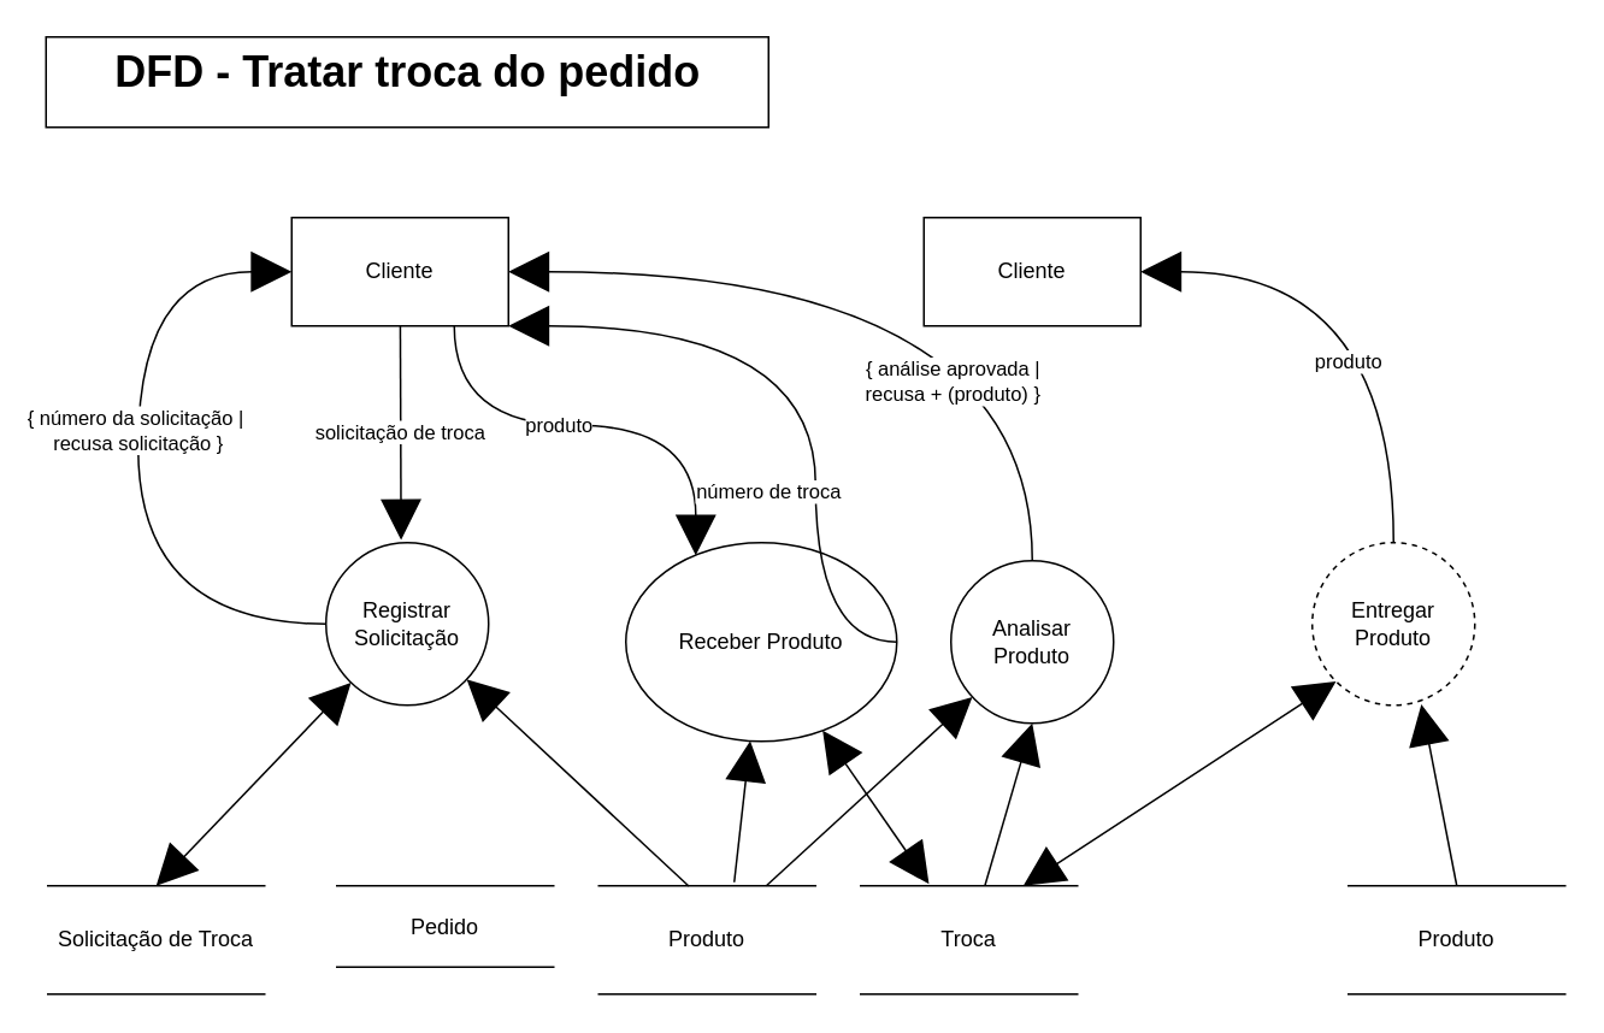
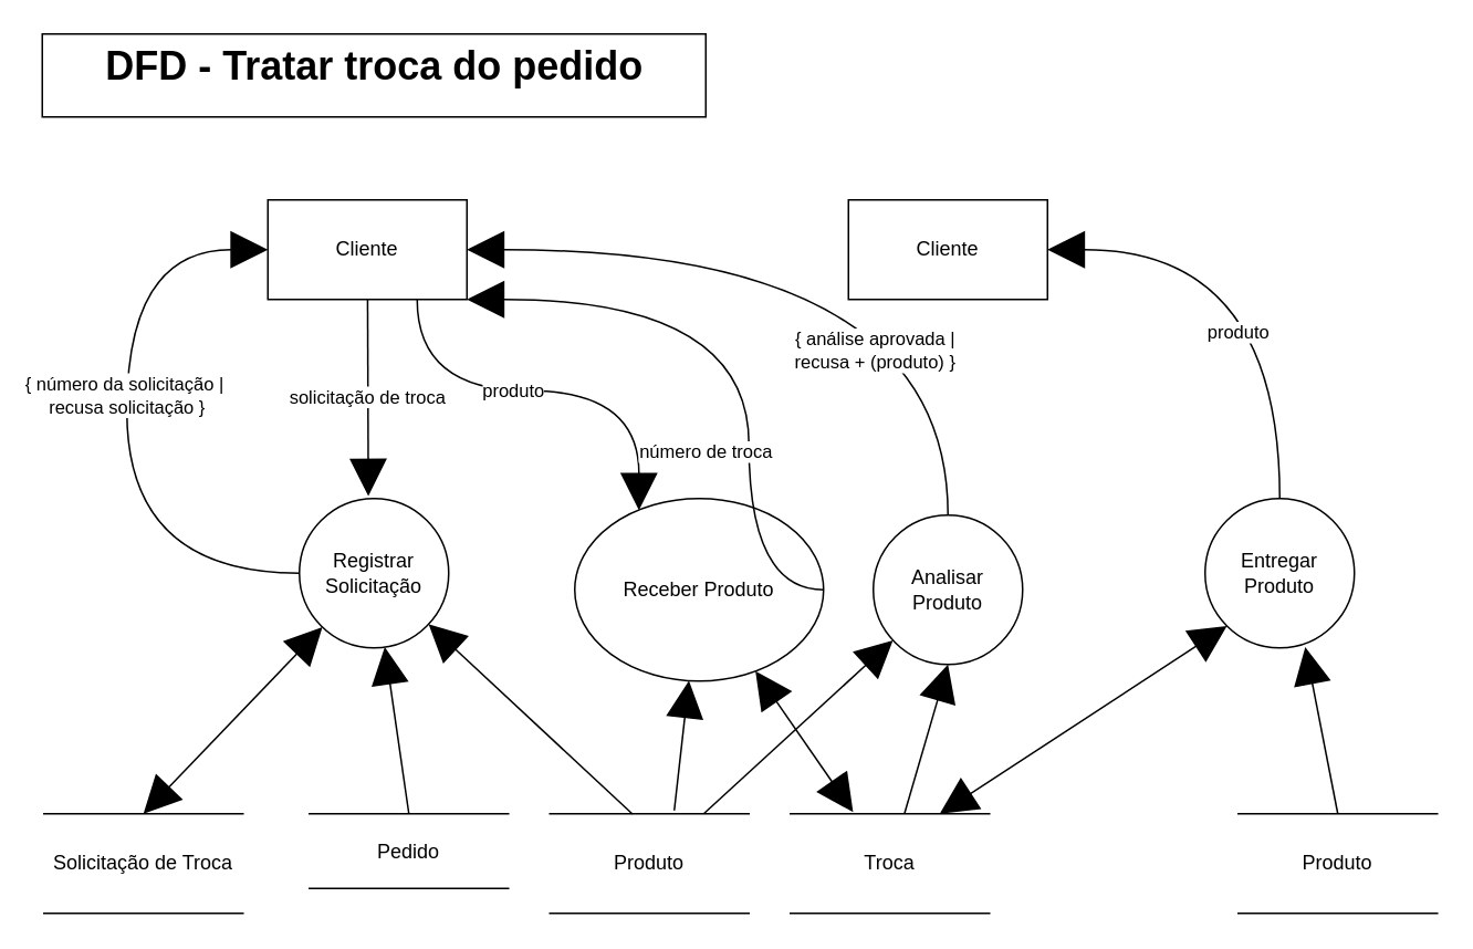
- <mxCell id="30" value="Entregar Produto" style="ellipse;whiteSpace=wrap;html=1;aspect=fixed;dashed=1;" vertex="1" parent="1"><mxGeometry x="726" y="300" width="90" height="90" as="geometry" /></mxCell>
+ <mxCell id="30" value="Entregar Produto" style="ellipse;whiteSpace=wrap;html=1;aspect=fixed;" vertex="1" parent="1"><mxGeometry x="726" y="300" width="90" height="90" as="geometry" /></mxCell>
+ <mxCell id="10" style="edgeStyle=none;rounded=0;orthogonalLoop=1;jettySize=auto;html=1;entryX=0.5;entryY=0;entryDx=0;entryDy=0;startSize=20;endArrow=none;endFill=0;endSize=20;startArrow=block;startFill=1;" parent="1" source="12" target="3" edge="1"><mxGeometry relative="1" as="geometry" /></mxCell>
